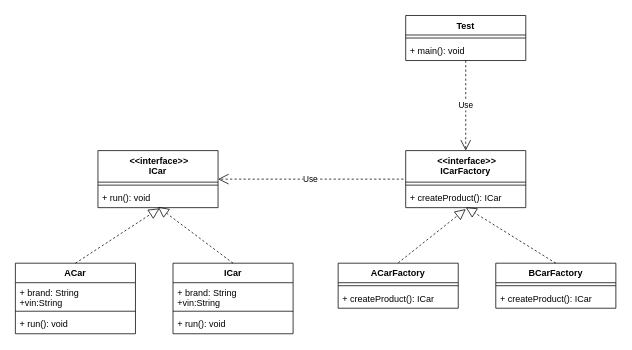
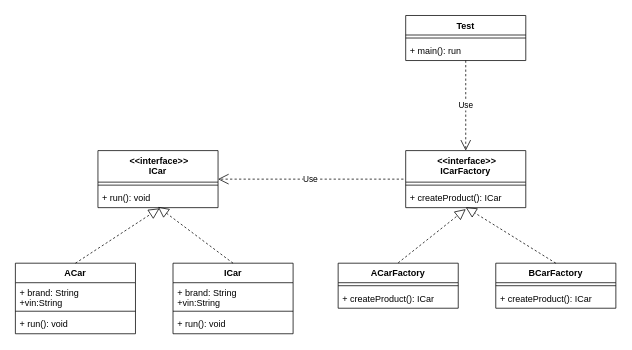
- <mxCell id="28" value="+ main(): void" style="text;strokeColor=none;fillColor=none;align=left;verticalAlign=top;spacingLeft=4;spacingRight=4;overflow=hidden;rotatable=0;points=[[0,0.5],[1,0.5]];portConstraint=eastwest;" vertex="1" parent="26"><mxGeometry y="34" width="160" height="26" as="geometry" /></mxCell>
+ <mxCell id="28" value="+ main(): run" style="text;strokeColor=none;fillColor=none;align=left;verticalAlign=top;spacingLeft=4;spacingRight=4;overflow=hidden;rotatable=0;points=[[0,0.5],[1,0.5]];portConstraint=eastwest;" vertex="1" parent="26"><mxGeometry y="34" width="160" height="26" as="geometry" /></mxCell>
